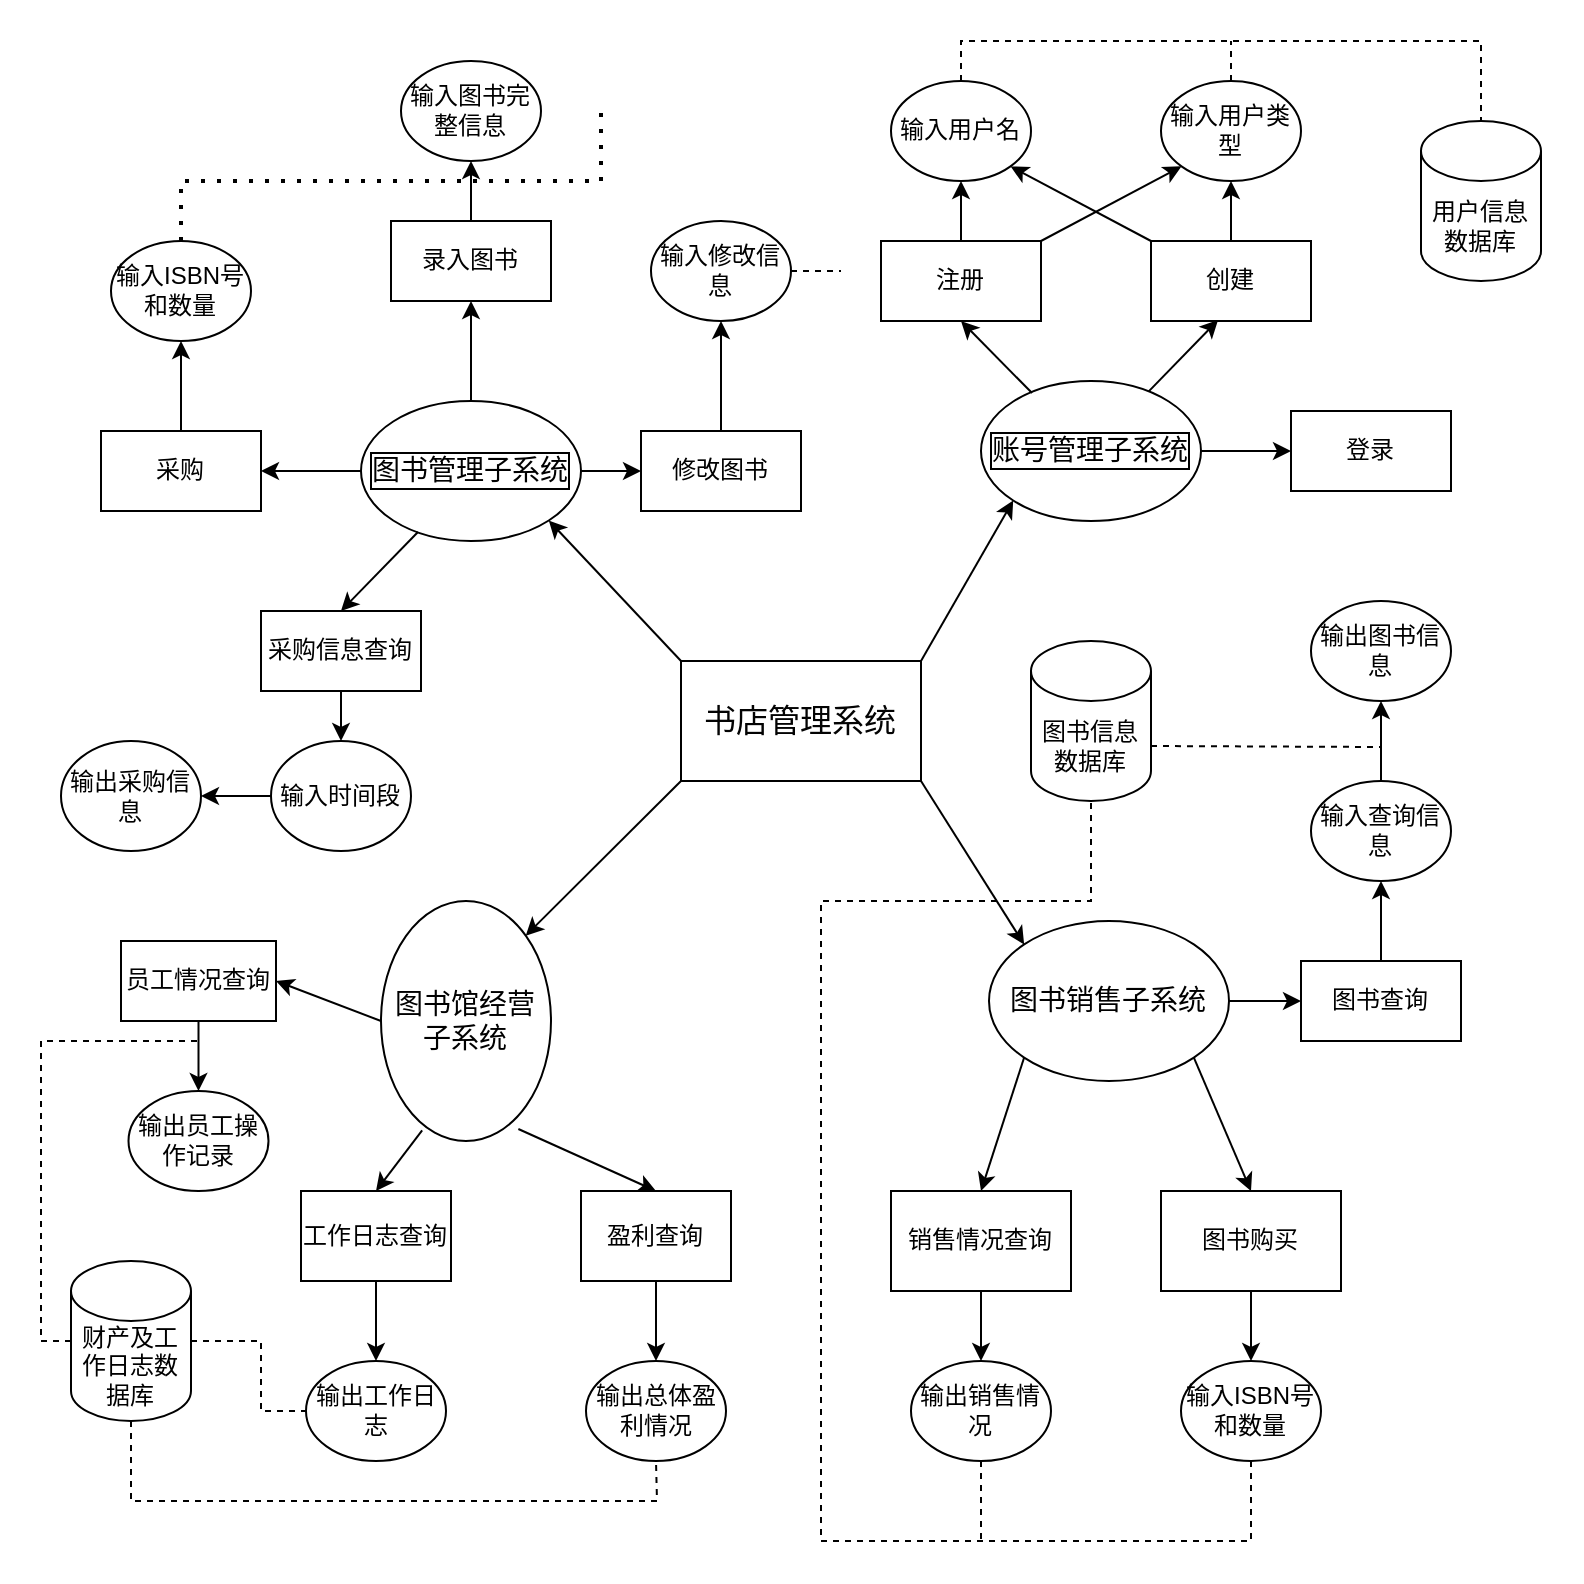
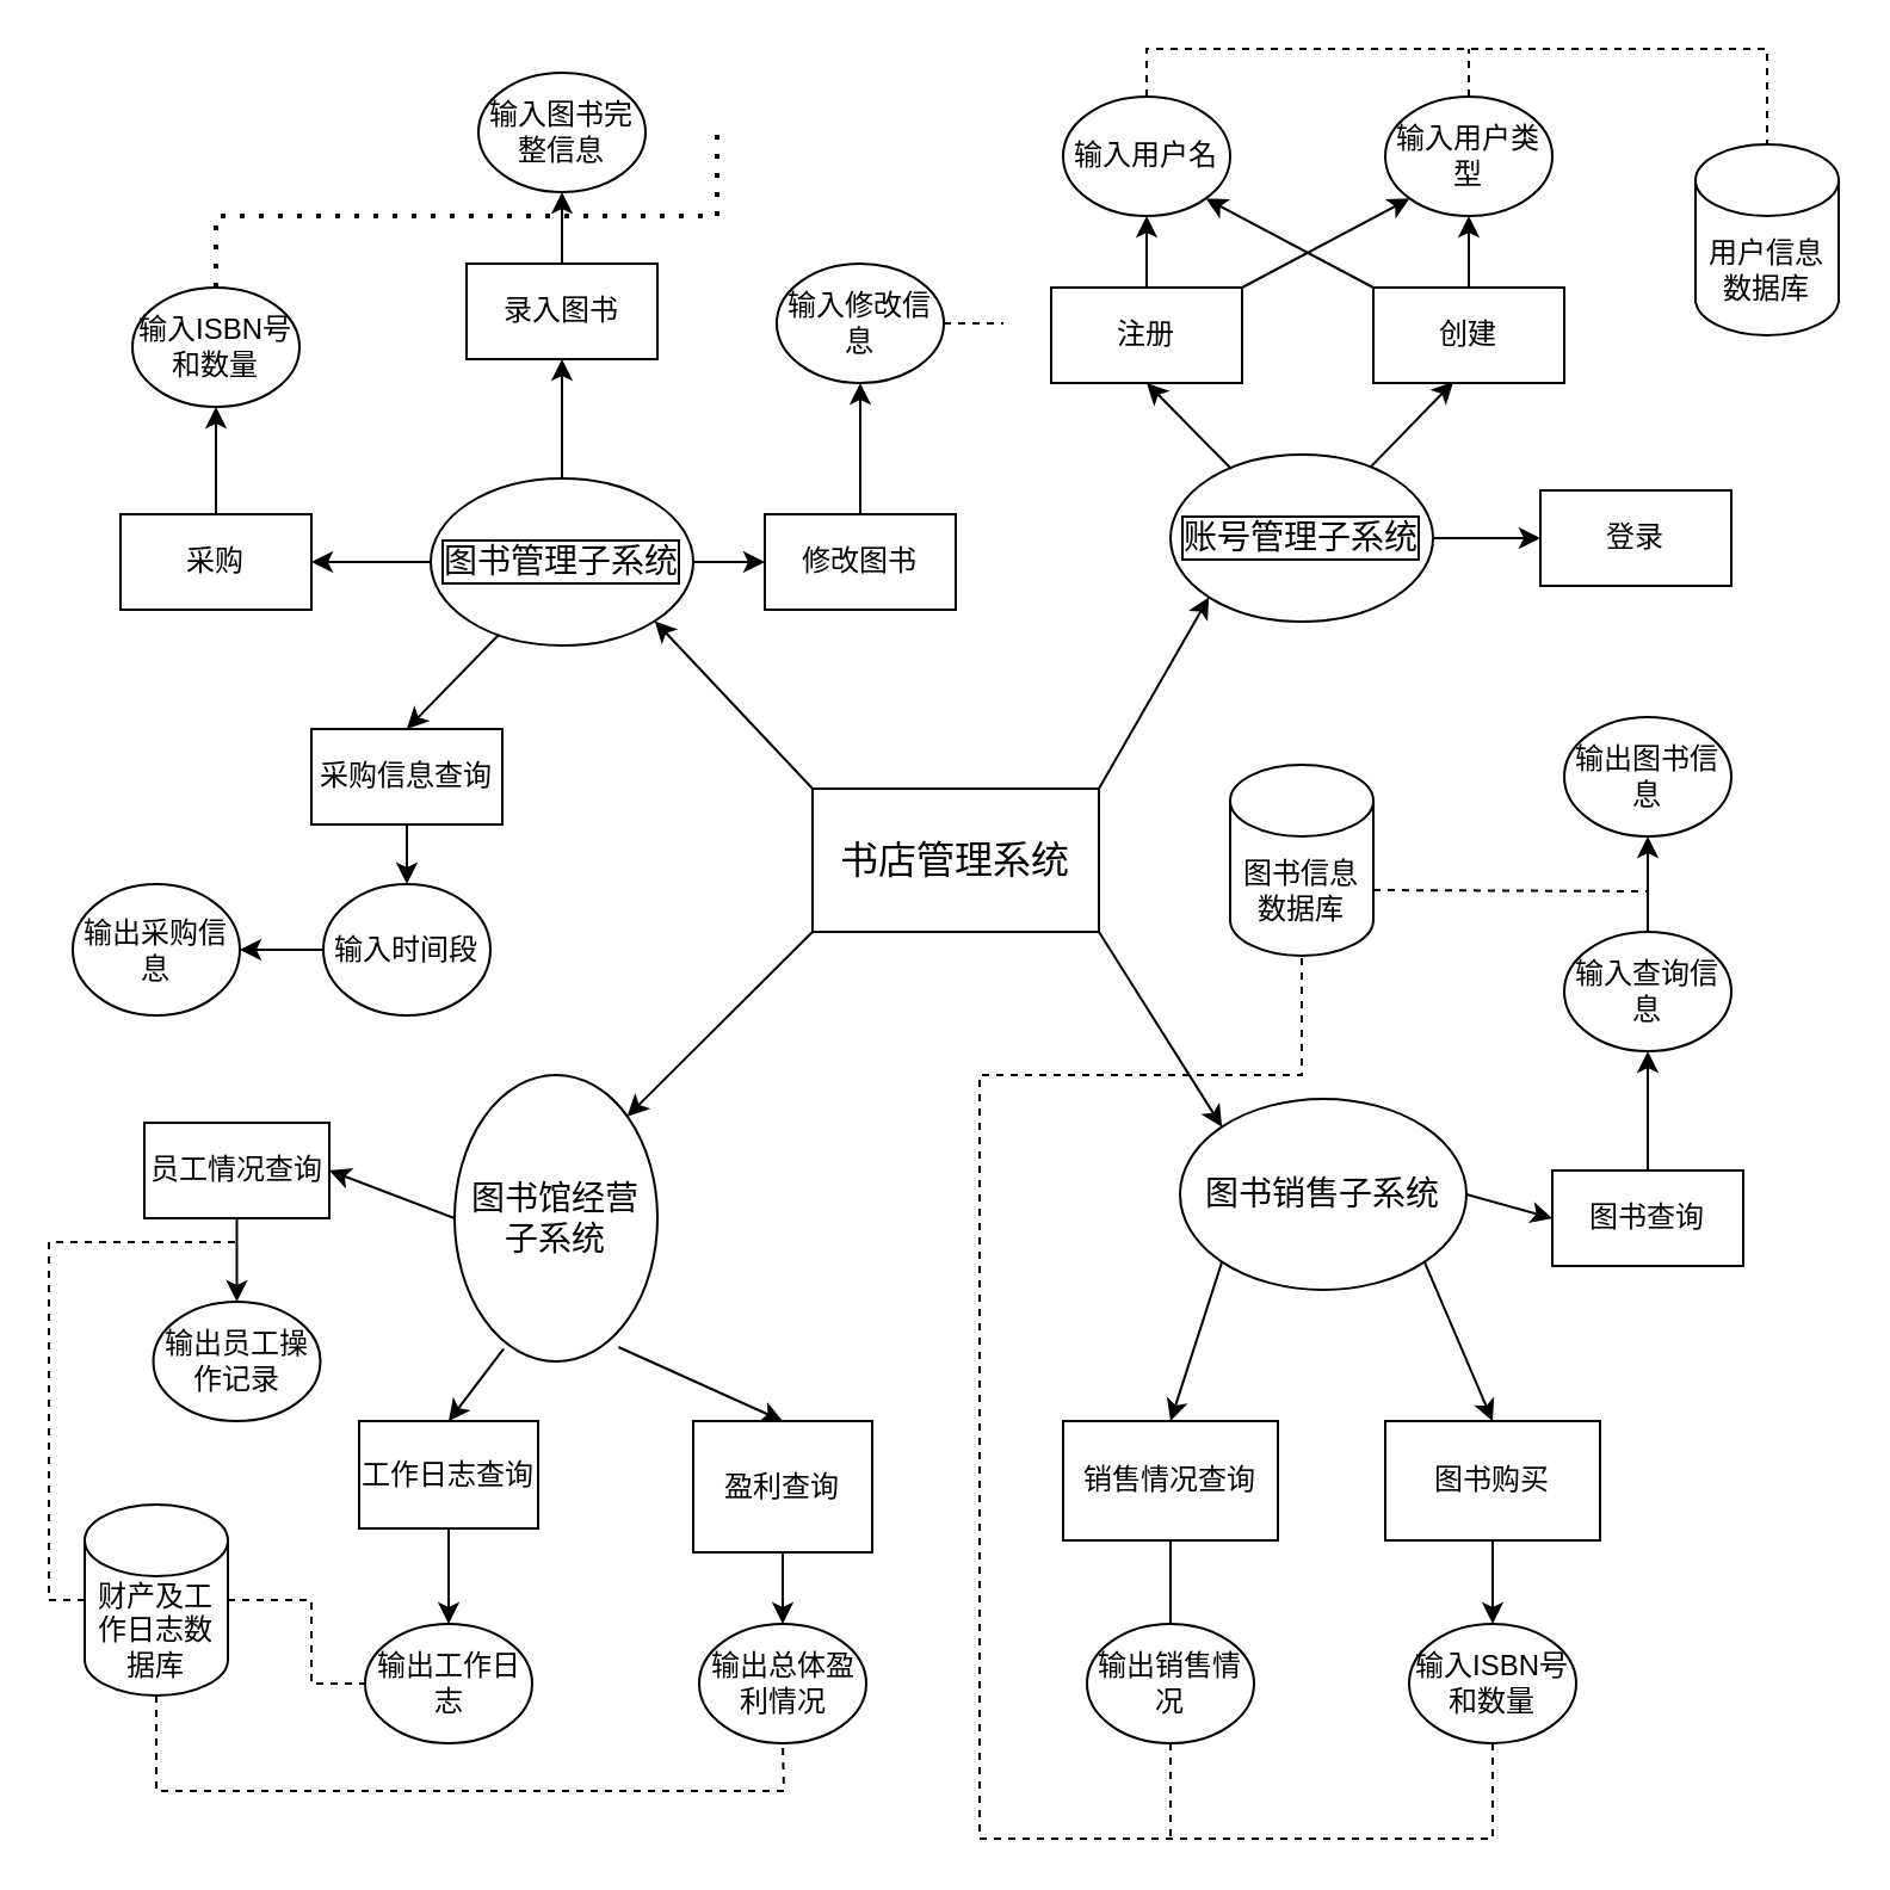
- <mxCell id="21" value="图书查询" style="rounded=0;whiteSpace=wrap;html=1;" vertex="1" parent="1"><mxGeometry x="650" y="480" width="80" height="40" as="geometry" /></mxCell>
+ <mxCell id="21" value="图书查询" style="rounded=0;whiteSpace=wrap;html=1;" vertex="1" parent="1"><mxGeometry x="650" y="490" width="80" height="40" as="geometry" /></mxCell>
- <mxCell id="55" value="盈利查询" style="rounded=0;whiteSpace=wrap;html=1;" vertex="1" parent="1"><mxGeometry x="290" y="595" width="75" height="45" as="geometry" /></mxCell>
+ <mxCell id="55" value="盈利查询" style="rounded=0;whiteSpace=wrap;html=1;" vertex="1" parent="1"><mxGeometry x="290" y="595" width="75" height="55" as="geometry" /></mxCell>
- <mxCell id="54" value="" style="endArrow=classic;html=1;rounded=0;exitX=0.5;exitY=1;exitDx=0;exitDy=0;" edge="1" parent="1" source="44" target="53"><mxGeometry width="50" height="50" relative="1" as="geometry"><mxPoint x="440" y="610" as="sourcePoint" /><mxPoint x="490" y="560" as="targetPoint" /></mxGeometry></mxCell>
+ <mxCell id="54" value="" style="endArrow=none;html=1;rounded=0;exitX=0.5;exitY=1;exitDx=0;exitDy=0;" edge="1" parent="1" source="44" target="53"><mxGeometry width="50" height="50" relative="1" as="geometry"><mxPoint x="440" y="610" as="sourcePoint" /><mxPoint x="490" y="560" as="targetPoint" /></mxGeometry></mxCell>
